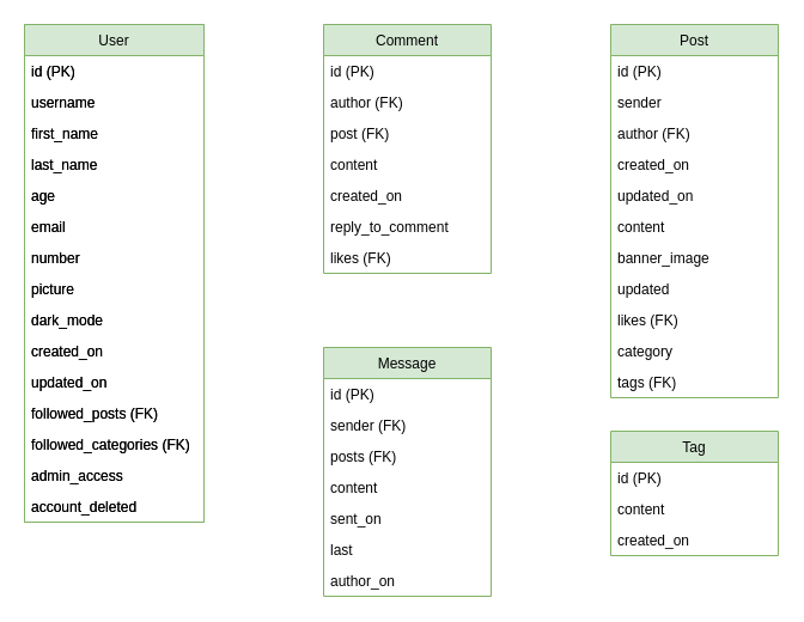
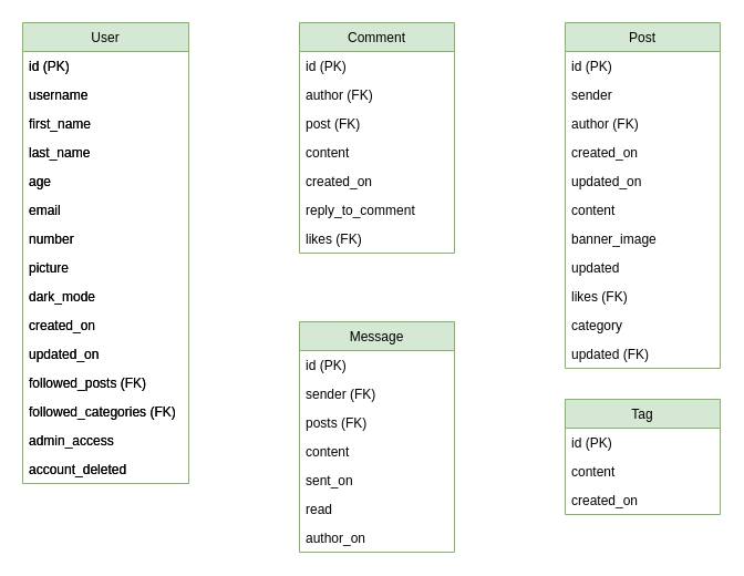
- <mxCell id="29" value="tags (FK)" style="text;strokeColor=none;fillColor=none;align=left;verticalAlign=top;spacingLeft=4;spacingRight=4;overflow=hidden;rotatable=0;points=[[0,0.5],[1,0.5]];portConstraint=eastwest;labelBackgroundColor=none;" vertex="1" parent="18"><mxGeometry y="286" width="140" height="26" as="geometry" /></mxCell>
+ <mxCell id="29" value="updated (FK)" style="text;strokeColor=none;fillColor=none;align=left;verticalAlign=top;spacingLeft=4;spacingRight=4;overflow=hidden;rotatable=0;points=[[0,0.5],[1,0.5]];portConstraint=eastwest;labelBackgroundColor=none;" vertex="1" parent="18"><mxGeometry y="286" width="140" height="26" as="geometry" /></mxCell>
- <mxCell id="44" value="last" style="text;strokeColor=none;fillColor=none;align=left;verticalAlign=top;spacingLeft=4;spacingRight=4;overflow=hidden;rotatable=0;points=[[0,0.5],[1,0.5]];portConstraint=eastwest;labelBackgroundColor=none;" vertex="1" parent="38"><mxGeometry y="156" width="140" height="26" as="geometry" /></mxCell>
+ <mxCell id="44" value="read" style="text;strokeColor=none;fillColor=none;align=left;verticalAlign=top;spacingLeft=4;spacingRight=4;overflow=hidden;rotatable=0;points=[[0,0.5],[1,0.5]];portConstraint=eastwest;labelBackgroundColor=none;" vertex="1" parent="38"><mxGeometry y="156" width="140" height="26" as="geometry" /></mxCell>
